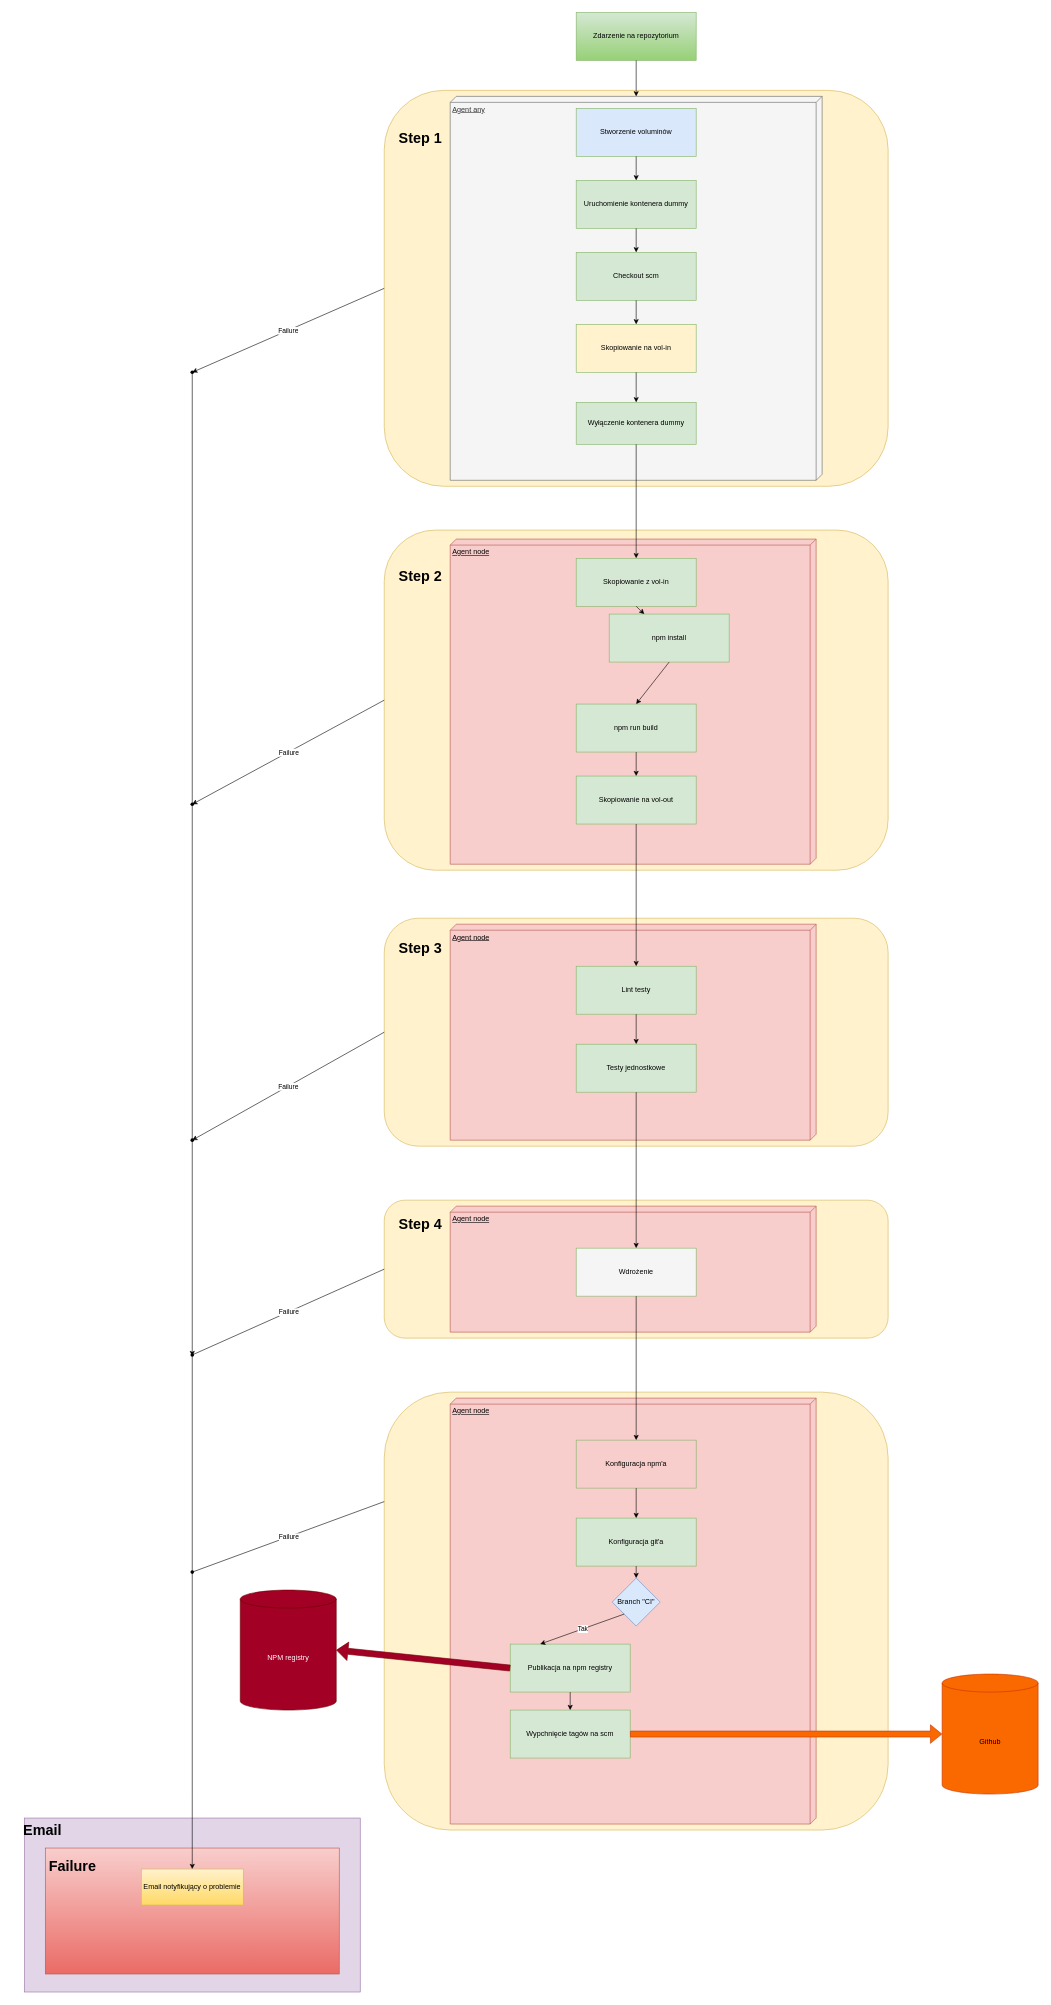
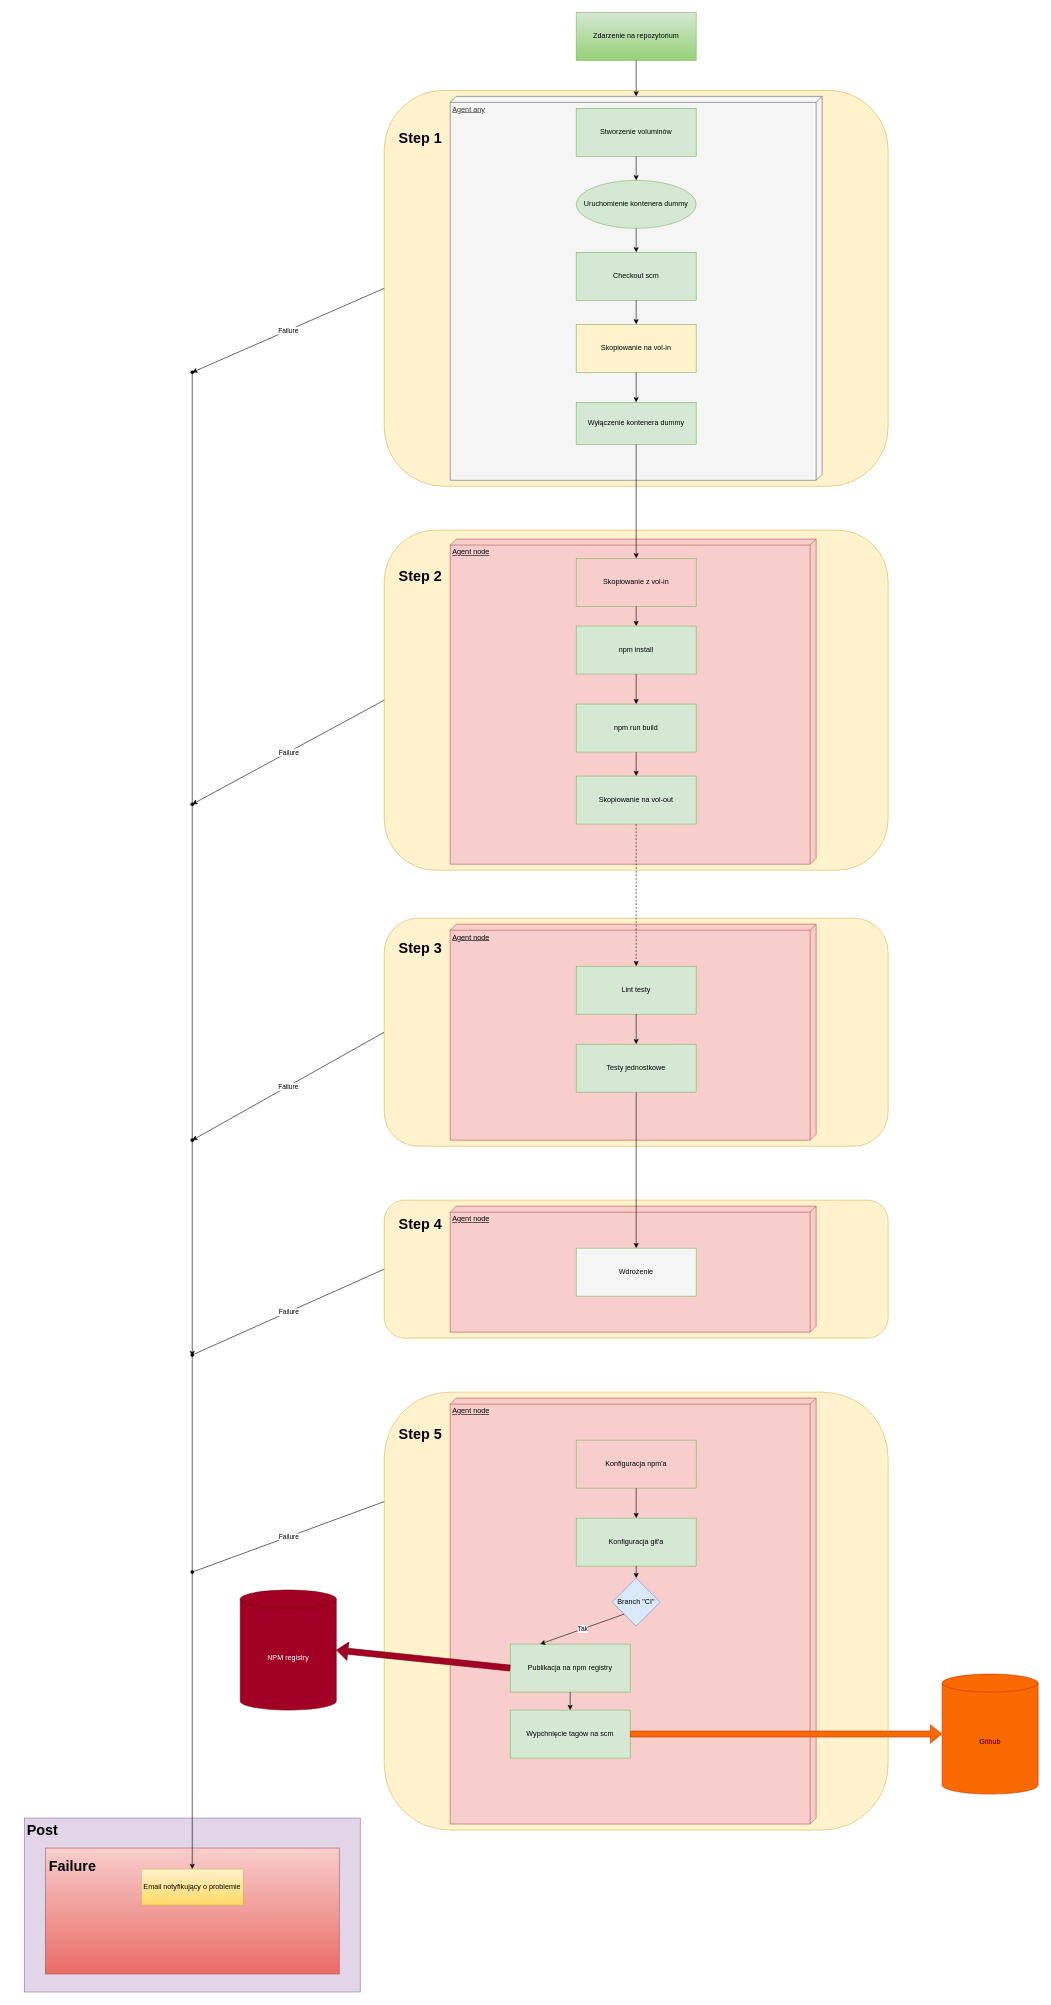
- <mxCell id="10" value="Stworzenie voluminów" style="rounded=0;whiteSpace=wrap;html=1;fillColor=#dae8fc;strokeColor=#82b366;" parent="1" vertex="1"><mxGeometry x="960" y="180" width="200" height="80" as="geometry" /></mxCell>
+ <mxCell id="10" value="Stworzenie voluminów" style="rounded=0;whiteSpace=wrap;html=1;fillColor=#d5e8d4;strokeColor=#82b366;" parent="1" vertex="1"><mxGeometry x="960" y="180" width="200" height="80" as="geometry" /></mxCell>
- <mxCell id="14" value="Uruchomienie kontenera dummy" style="rounded=0;whiteSpace=wrap;html=1;fillColor=#d5e8d4;strokeColor=#82b366;" parent="1" vertex="1"><mxGeometry x="960" y="300" width="200" height="80" as="geometry" /></mxCell>
+ <mxCell id="14" value="Uruchomienie kontenera dummy" style="ellipse;whiteSpace=wrap;html=1;fillColor=#d5e8d4;strokeColor=#82b366;" parent="1" vertex="1"><mxGeometry x="960" y="300" width="200" height="80" as="geometry" /></mxCell>
- <mxCell id="24" value="Skopiowanie z vol-in" style="rounded=0;whiteSpace=wrap;html=1;fillColor=#d5e8d4;strokeColor=#82b366;" parent="1" vertex="1"><mxGeometry x="960" y="930" width="200" height="80" as="geometry" /></mxCell>
+ <mxCell id="24" value="Skopiowanie z vol-in" style="rounded=0;whiteSpace=wrap;html=1;fillColor=#f8cecc;strokeColor=#82b366;" parent="1" vertex="1"><mxGeometry x="960" y="930" width="200" height="80" as="geometry" /></mxCell>
- <mxCell id="21" value="npm install" style="rounded=0;whiteSpace=wrap;html=1;fillColor=#d5e8d4;strokeColor=#82b366;" parent="1" vertex="1"><mxGeometry x="1015" y="1023" width="200" height="80" as="geometry" /></mxCell>
+ <mxCell id="21" value="npm install" style="rounded=0;whiteSpace=wrap;html=1;fillColor=#d5e8d4;strokeColor=#82b366;" parent="1" vertex="1"><mxGeometry x="960" y="1043" width="200" height="80" as="geometry" /></mxCell>
- <mxCell id="39" value="" style="endArrow=classic;html=1;rounded=0;exitX=0.5;exitY=1;exitDx=0;exitDy=0;" parent="1" source="23" target="26" edge="1"><mxGeometry width="50" height="50" relative="1" as="geometry"><mxPoint x="990" y="1250" as="sourcePoint" /><mxPoint x="1040" y="1200" as="targetPoint" /></mxGeometry></mxCell>
+ <mxCell id="39" value="" style="endArrow=classic;html=1;rounded=0;exitX=0.5;exitY=1;exitDx=0;exitDy=0;dashed=1;" parent="1" source="23" target="26" edge="1"><mxGeometry width="50" height="50" relative="1" as="geometry"><mxPoint x="990" y="1250" as="sourcePoint" /><mxPoint x="1040" y="1200" as="targetPoint" /></mxGeometry></mxCell>
+ <mxCell id="52" value="Step 5" style="text;strokeColor=none;fillColor=none;html=1;fontSize=24;fontStyle=1;verticalAlign=middle;align=center;" parent="1" vertex="1"><mxGeometry x="650" y="2370" width="100" height="40" as="geometry" /></mxCell>
- <mxCell id="42" value="" style="endArrow=classic;html=1;rounded=0;exitX=0.5;exitY=1;exitDx=0;exitDy=0;" parent="1" source="29" target="31" edge="1"><mxGeometry width="50" height="50" relative="1" as="geometry"><mxPoint x="990" y="2050" as="sourcePoint" /><mxPoint x="1040" y="2000" as="targetPoint" /></mxGeometry></mxCell>
- <mxCell id="76" value="Email" style="text;strokeColor=none;fillColor=none;html=1;fontSize=24;fontStyle=1;verticalAlign=middle;align=center;" parent="1" vertex="1"><mxGeometry x="20" y="3030" width="100" height="40" as="geometry" /></mxCell>
+ <mxCell id="76" value="Post" style="text;strokeColor=none;fillColor=none;html=1;fontSize=24;fontStyle=1;verticalAlign=middle;align=center;" parent="1" vertex="1"><mxGeometry x="20" y="3030" width="100" height="40" as="geometry" /></mxCell>
